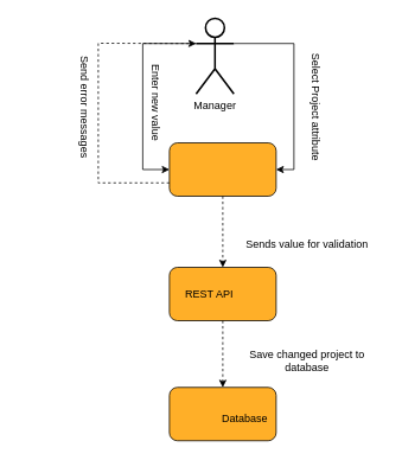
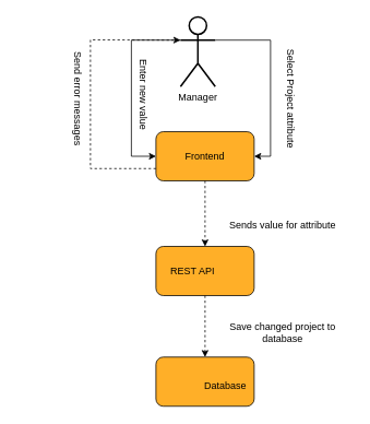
+ <mxCell id="4" value="&lt;font style=&quot;font-size: 12px;&quot;&gt;Frontend&lt;/font&gt;" style="text;html=1;strokeColor=none;fillColor=none;align=center;verticalAlign=middle;whiteSpace=wrap;rounded=0;fontSize=12;" parent="2" vertex="1"><mxGeometry x="30" y="15" width="60" height="30" as="geometry" /></mxCell>
- <mxCell id="16" value="&lt;span style=&quot;background-color: rgb(255 , 255 , 255)&quot;&gt;Sends value for validation&lt;/span&gt;" style="text;html=1;strokeColor=none;fillColor=none;align=center;verticalAlign=middle;whiteSpace=wrap;rounded=0;fontSize=12;" parent="1" vertex="1"><mxGeometry x="270" y="260" width="150" height="30" as="geometry" /></mxCell>
+ <mxCell id="16" value="&lt;span style=&quot;background-color: rgb(255 , 255 , 255)&quot;&gt;Sends value for attribute&lt;/span&gt;" style="text;html=1;strokeColor=none;fillColor=none;align=center;verticalAlign=middle;whiteSpace=wrap;rounded=0;fontSize=12;" parent="1" vertex="1"><mxGeometry x="270" y="260" width="150" height="30" as="geometry" /></mxCell>
